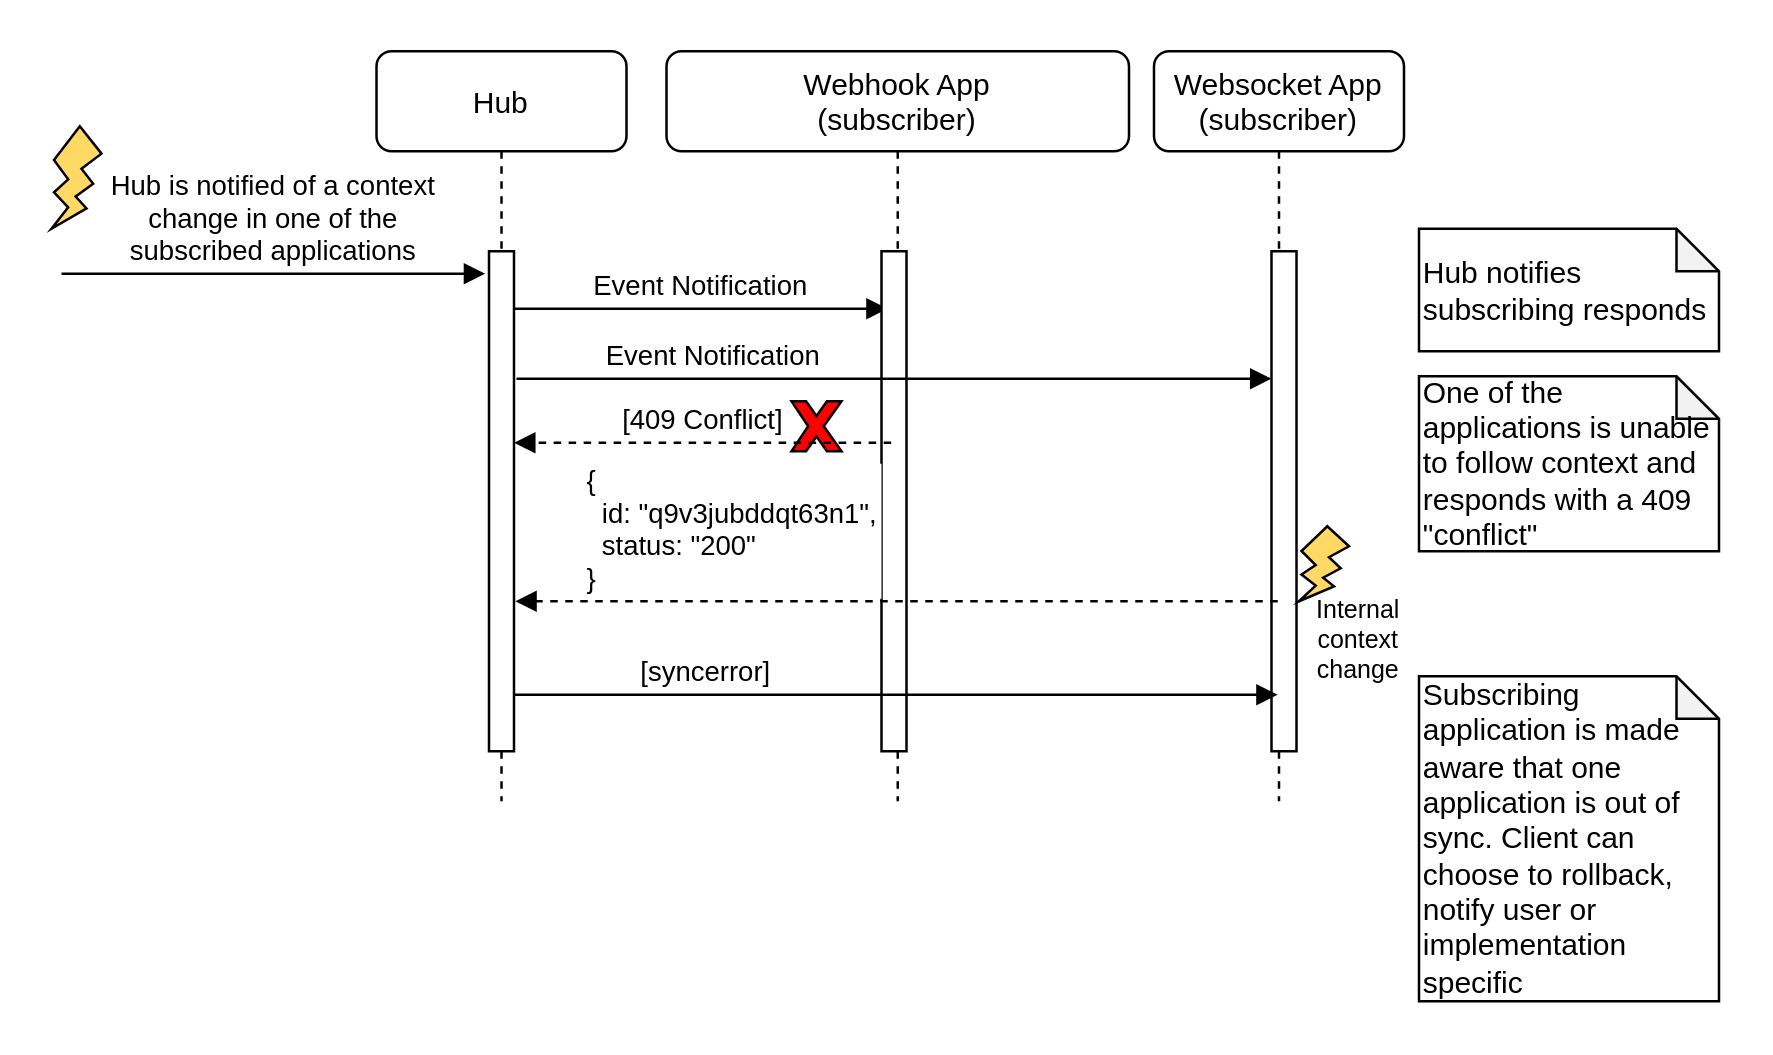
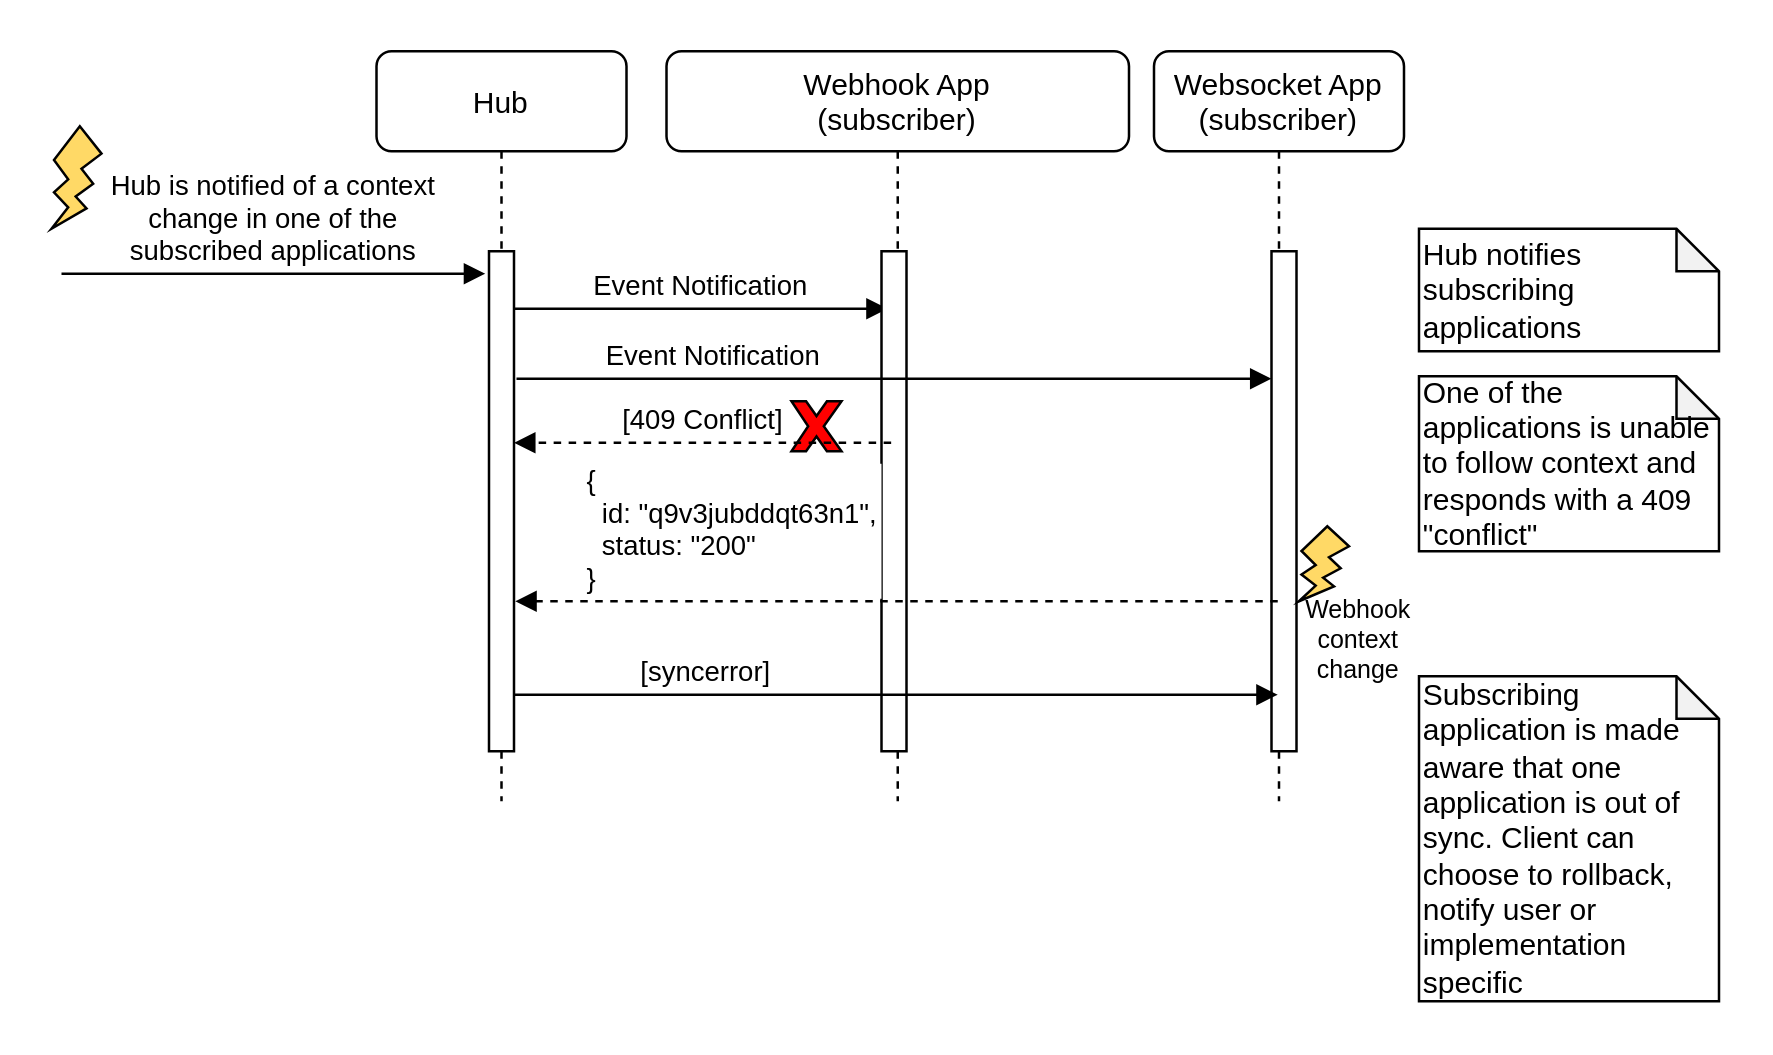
- <mxCell id="6" value="Hub notifies subscribing responds" style="shape=note;whiteSpace=wrap;html=1;backgroundOutline=1;darkOpacity=0.05;rounded=1;align=left;size=17;" parent="1" vertex="1"><mxGeometry width="120" height="49" as="geometry" y="91" x="567" /></mxCell>
+ <mxCell id="6" value="Hub notifies subscribing applications" style="shape=note;whiteSpace=wrap;html=1;backgroundOutline=1;darkOpacity=0.05;rounded=1;align=left;size=17;" parent="1" vertex="1"><mxGeometry width="120" height="49" as="geometry" y="91" x="567" /></mxCell>
- <mxCell id="15" value="Internal context change" style="text;html=1;strokeColor=none;fillColor=none;align=center;verticalAlign=middle;whiteSpace=wrap;rounded=0;fontSize=10;" parent="1" vertex="1"><mxGeometry width="40" height="20" as="geometry" y="245" x="523" /></mxCell>
+ <mxCell id="15" value="Webhook context change" style="text;html=1;strokeColor=none;fillColor=none;align=center;verticalAlign=middle;whiteSpace=wrap;rounded=0;fontSize=10;" parent="1" vertex="1"><mxGeometry width="40" height="20" as="geometry" y="245" x="523" /></mxCell>
